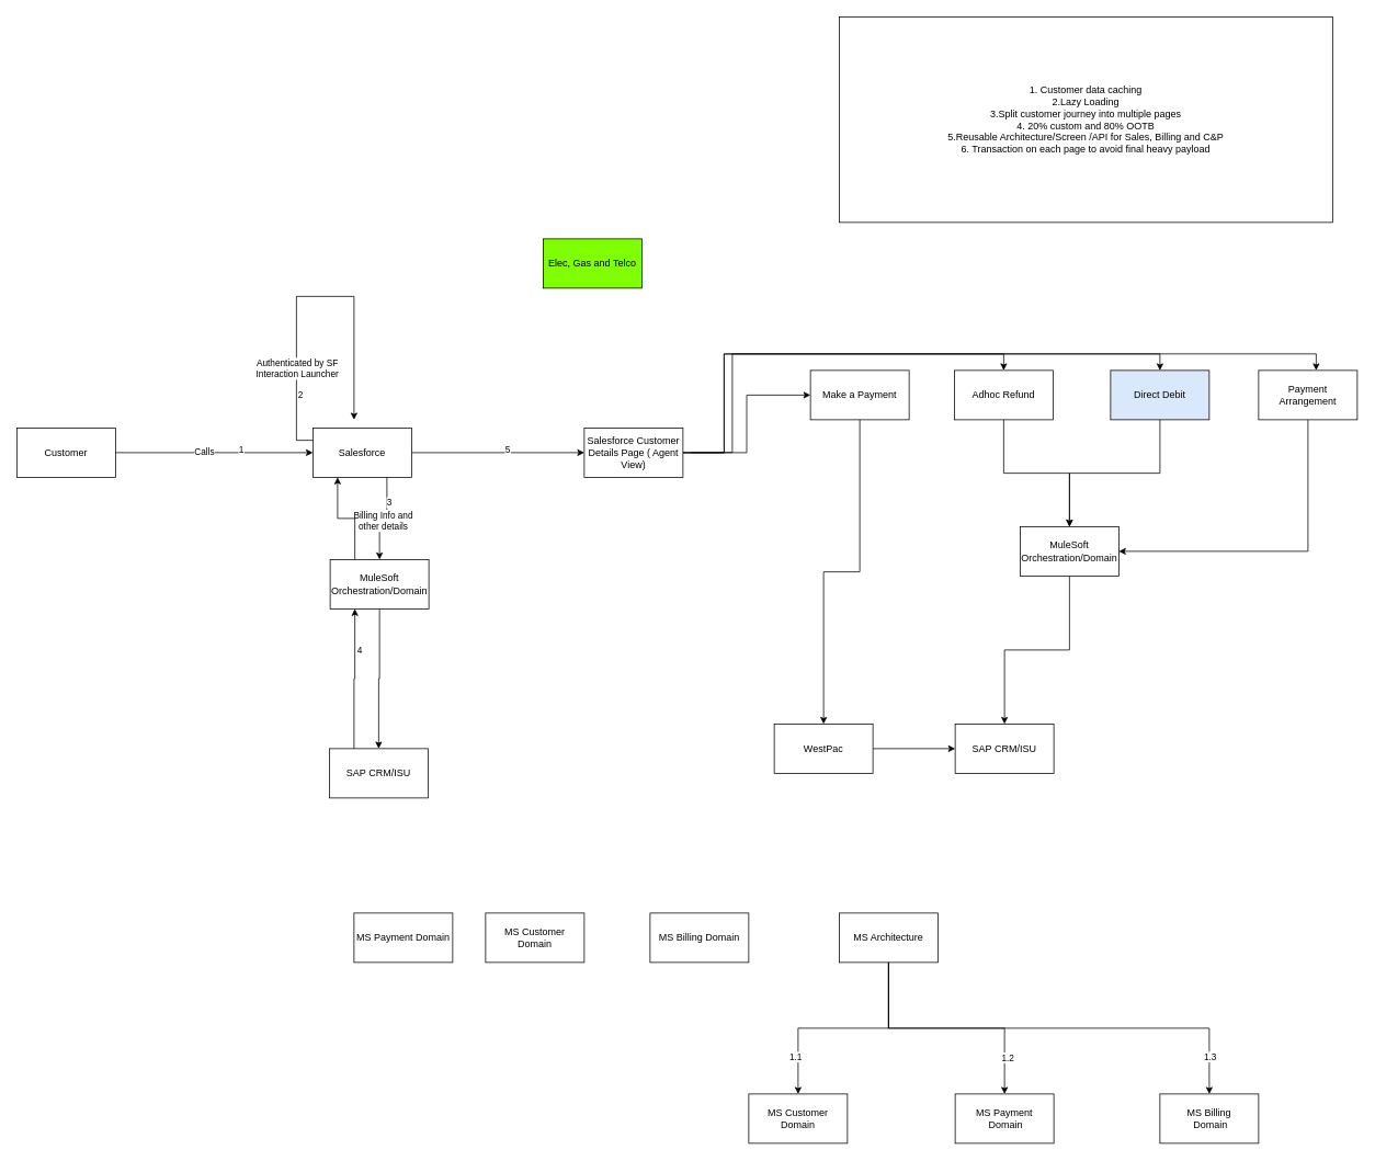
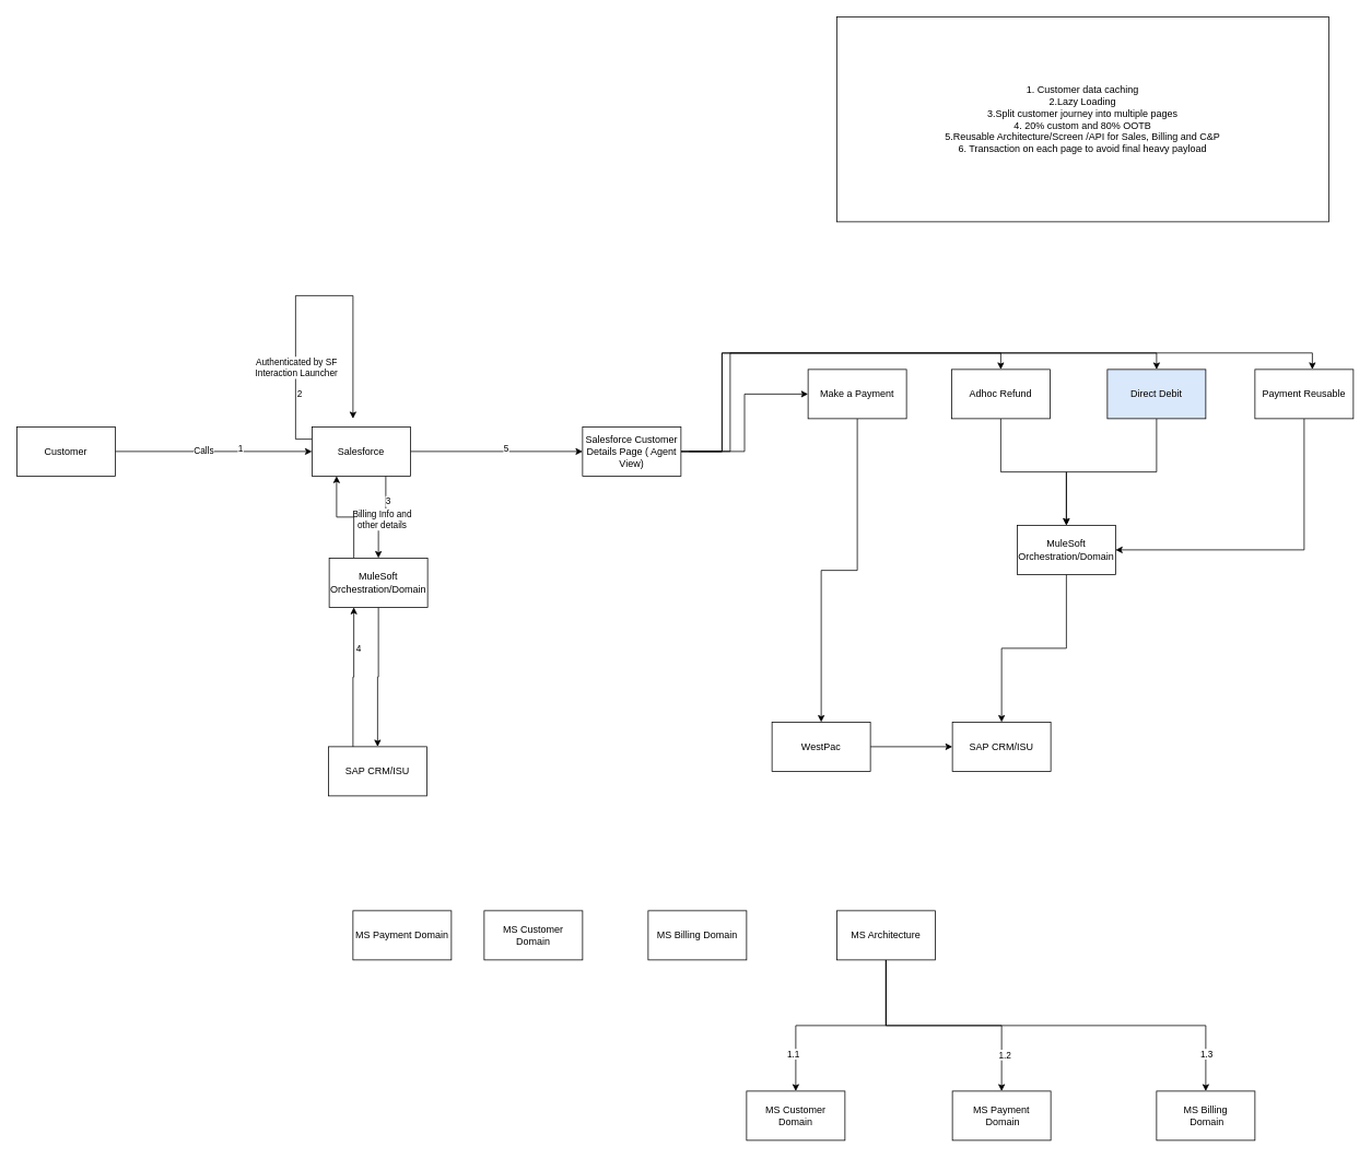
- <mxCell id="52" value="Elec, Gas and Telco" style="rounded=0;whiteSpace=wrap;html=1;fillColor=light-dark(#80FF00,var(--ge-dark-color, #121212));" vertex="1" parent="1"><mxGeometry x="660" y="290" width="120" height="60" as="geometry" /></mxCell>
- <mxCell id="28" value="Payment Arrangement" style="rounded=0;whiteSpace=wrap;html=1;" vertex="1" parent="1"><mxGeometry x="1530" y="450" width="120" height="60" as="geometry" /></mxCell>
+ <mxCell id="28" value="Payment Reusable" style="rounded=0;whiteSpace=wrap;html=1;" vertex="1" parent="1"><mxGeometry x="1530" y="450" width="120" height="60" as="geometry" /></mxCell>
